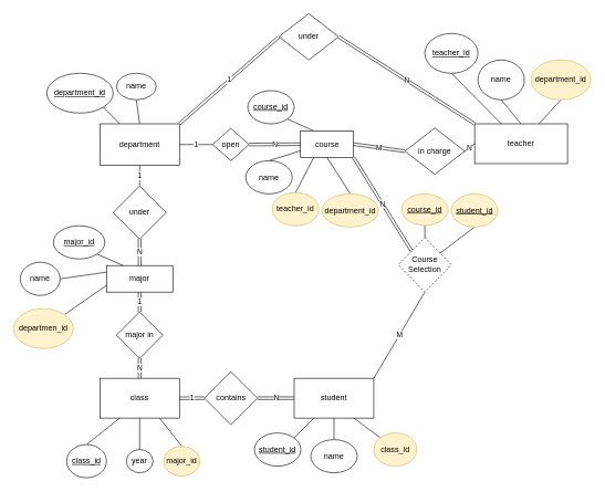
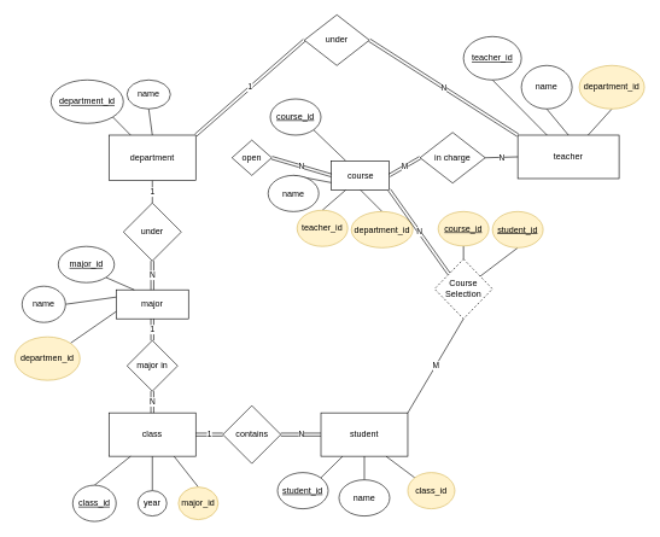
- <mxCell id="36" value="course" style="rounded=0;whiteSpace=wrap;html=1;" parent="1" vertex="1"><mxGeometry x="452.5" y="196.88" width="80" height="40" as="geometry" /></mxCell>
+ <mxCell id="36" value="course" style="rounded=0;whiteSpace=wrap;html=1;" parent="1" vertex="1"><mxGeometry x="457.5" y="221.88" width="80" height="40" as="geometry" /></mxCell>
- <mxCell id="39" value="1" style="edgeStyle=none;rounded=0;orthogonalLoop=1;jettySize=auto;html=1;exitX=0;exitY=0.5;exitDx=0;exitDy=0;entryX=1;entryY=0.5;entryDx=0;entryDy=0;endArrow=none;endFill=0;" parent="1" source="41" target="31" edge="1"><mxGeometry relative="1" as="geometry" /></mxCell>
- <mxCell id="44" value="in charge" style="rhombus;whiteSpace=wrap;html=1;" parent="1" vertex="1"><mxGeometry x="610" y="192.5" width="90" height="70" as="geometry" /></mxCell>
+ <mxCell id="44" value="in charge" style="rhombus;whiteSpace=wrap;html=1;" parent="1" vertex="1"><mxGeometry x="580" y="182.5" width="90" height="70" as="geometry" /></mxCell>
